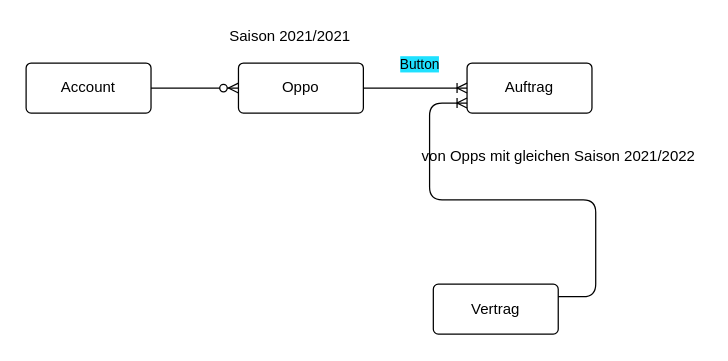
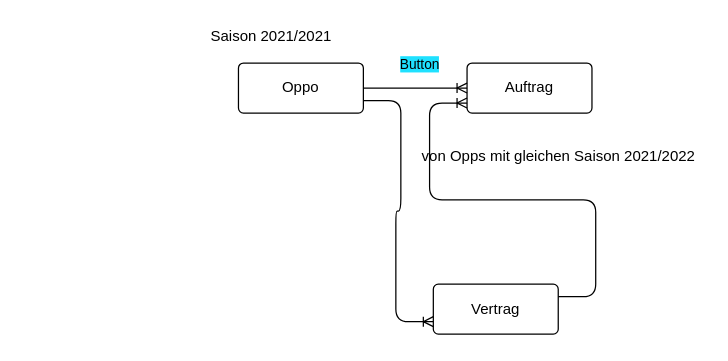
- <mxCell id="12" value="Saison 2021/2021" style="text;html=1;align=center;verticalAlign=middle;resizable=0;points=[];autosize=1;strokeColor=none;" vertex="1" parent="1"><mxGeometry x="177" y="20" width="107" height="18" as="geometry" /></mxCell>
+ <mxCell id="12" value="Saison 2021/2021" style="text;html=1;align=center;verticalAlign=middle;resizable=0;points=[];autosize=1;strokeColor=none;" vertex="1" parent="1"><mxGeometry x="162" y="20" width="107" height="18" as="geometry" /></mxCell>
- <mxCell id="4" value="Account" style="rounded=1;arcSize=10;whiteSpace=wrap;html=1;align=center;" vertex="1" parent="1"><mxGeometry x="20" y="50" width="100" height="40" as="geometry" /></mxCell>
- <mxCell id="5" value="" style="edgeStyle=entityRelationEdgeStyle;fontSize=12;html=1;endArrow=ERzeroToMany;endFill=1;entryX=0;entryY=0.5;entryDx=0;entryDy=0;exitX=1;exitY=0.5;exitDx=0;exitDy=0;" edge="1" parent="1" source="4" target="2"><mxGeometry width="100" height="100" relative="1" as="geometry"><mxPoint x="300" y="80" as="sourcePoint" /><mxPoint x="400" y="-20" as="targetPoint" /></mxGeometry></mxCell>
+ <mxCell id="9" value="" style="edgeStyle=entityRelationEdgeStyle;fontSize=12;html=1;endArrow=ERoneToMany;entryX=0;entryY=0.75;entryDx=0;entryDy=0;exitX=1;exitY=0.75;exitDx=0;exitDy=0;" edge="1" parent="1" source="2" target="6"><mxGeometry width="100" height="100" relative="1" as="geometry"><mxPoint x="300" y="80" as="sourcePoint" /><mxPoint x="400" y="-20" as="targetPoint" /></mxGeometry></mxCell>
